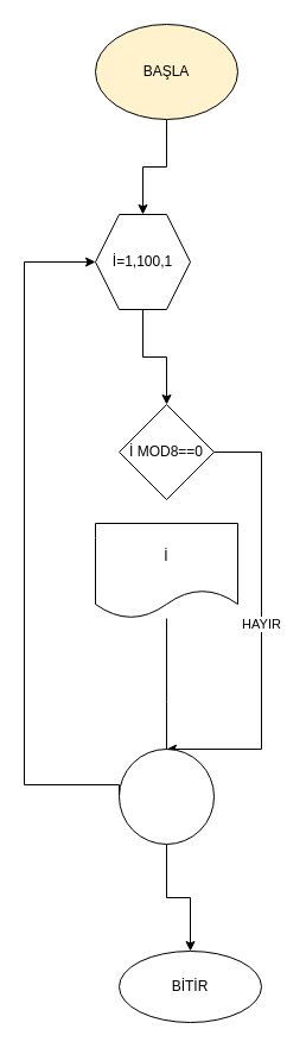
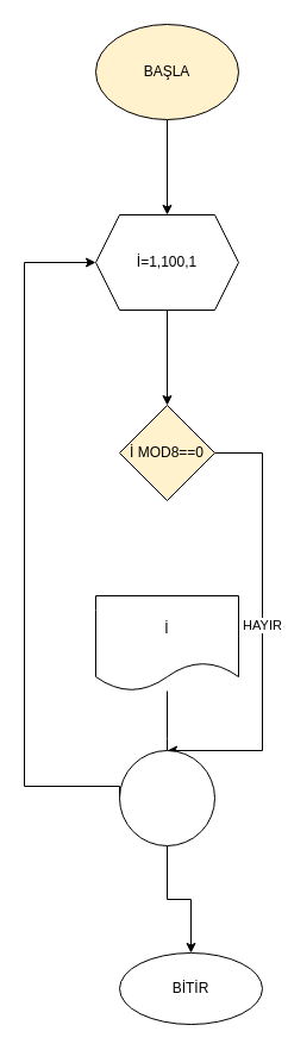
- <mxCell id="5" value="İ=1,100,1" style="shape=hexagon;perimeter=hexagonPerimeter2;whiteSpace=wrap;html=1;fixedSize=1;" vertex="1" parent="1"><mxGeometry x="80" y="180" width="80" height="80" as="geometry" /></mxCell>
+ <mxCell id="5" value="İ=1,100,1" style="shape=hexagon;perimeter=hexagonPerimeter2;whiteSpace=wrap;html=1;fixedSize=1;" vertex="1" parent="1"><mxGeometry x="80" y="180" width="120" height="80" as="geometry" /></mxCell>
- <mxCell id="7" value="İ MOD8==0" style="rhombus;whiteSpace=wrap;html=1;" vertex="1" parent="1"><mxGeometry x="100" y="340" width="80" height="80" as="geometry" /></mxCell>
+ <mxCell id="7" value="İ MOD8==0" style="rhombus;whiteSpace=wrap;html=1;fillColor=#fff2cc;" vertex="1" parent="1"><mxGeometry x="100" y="340" width="80" height="80" as="geometry" /></mxCell>
- <mxCell id="9" value="İ" style="shape=document;whiteSpace=wrap;html=1;boundedLbl=1;" vertex="1" parent="1"><mxGeometry x="80" y="440" width="120" height="80" as="geometry" /></mxCell>
+ <mxCell id="9" value="İ" style="shape=document;whiteSpace=wrap;html=1;boundedLbl=1;" vertex="1" parent="1"><mxGeometry x="80" y="500" width="120" height="80" as="geometry" /></mxCell>
